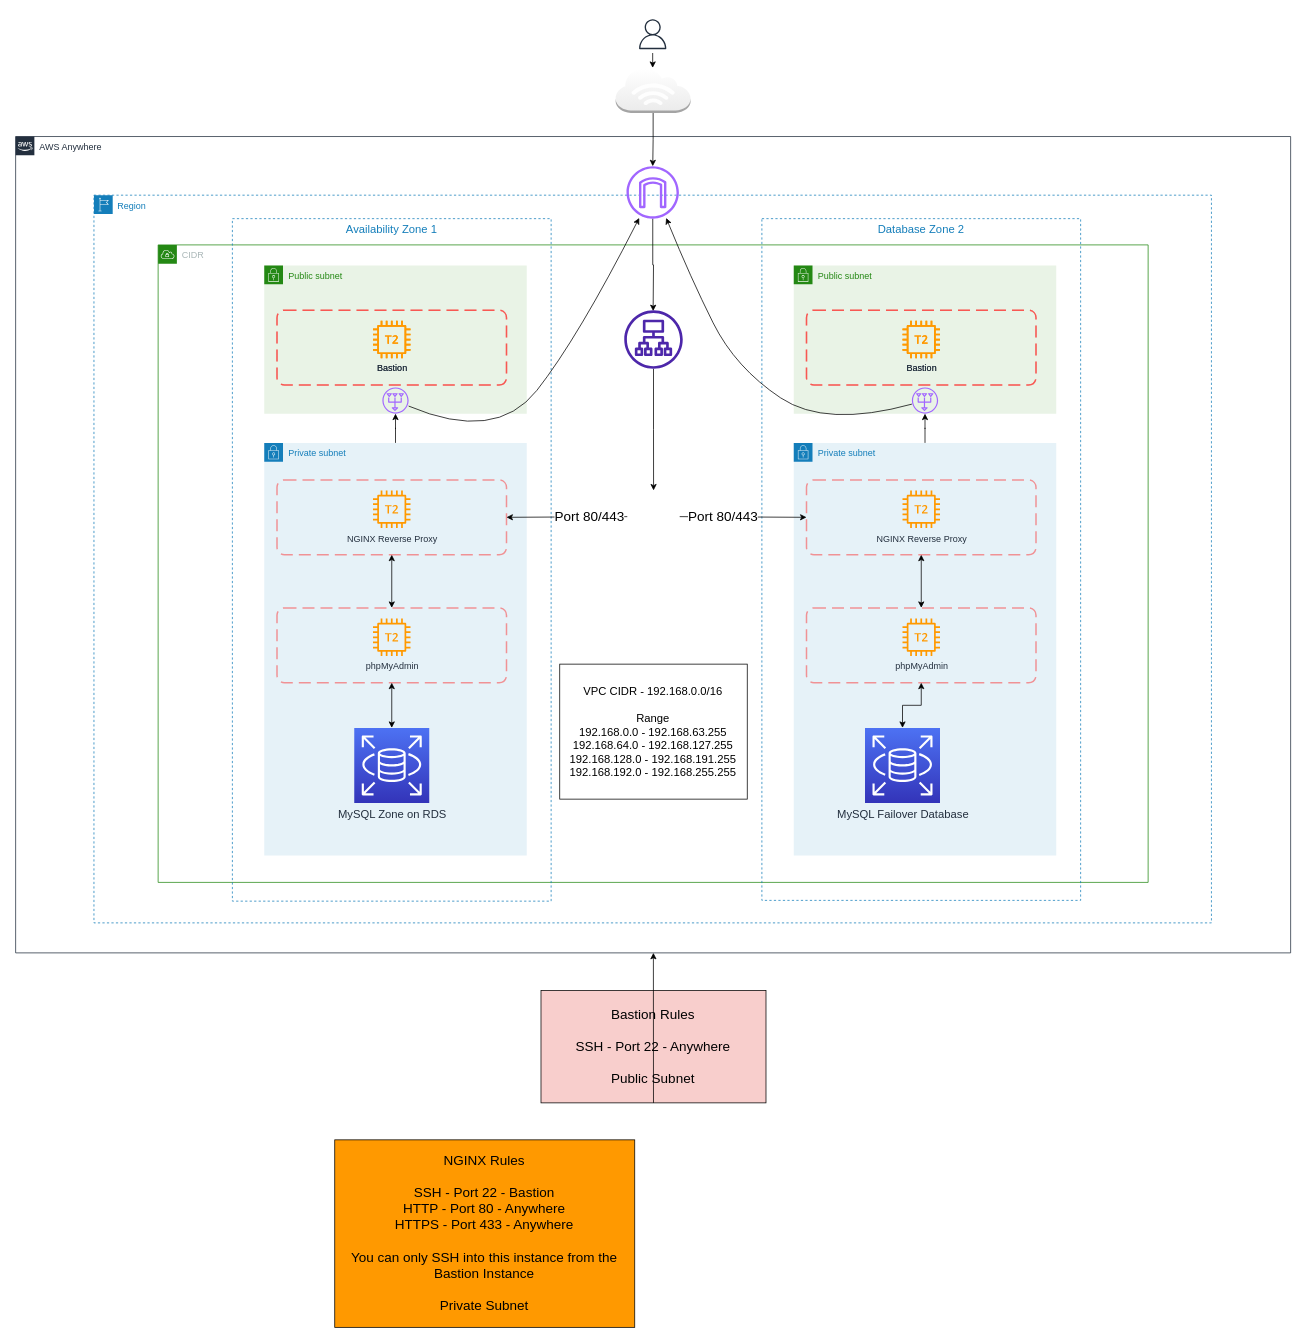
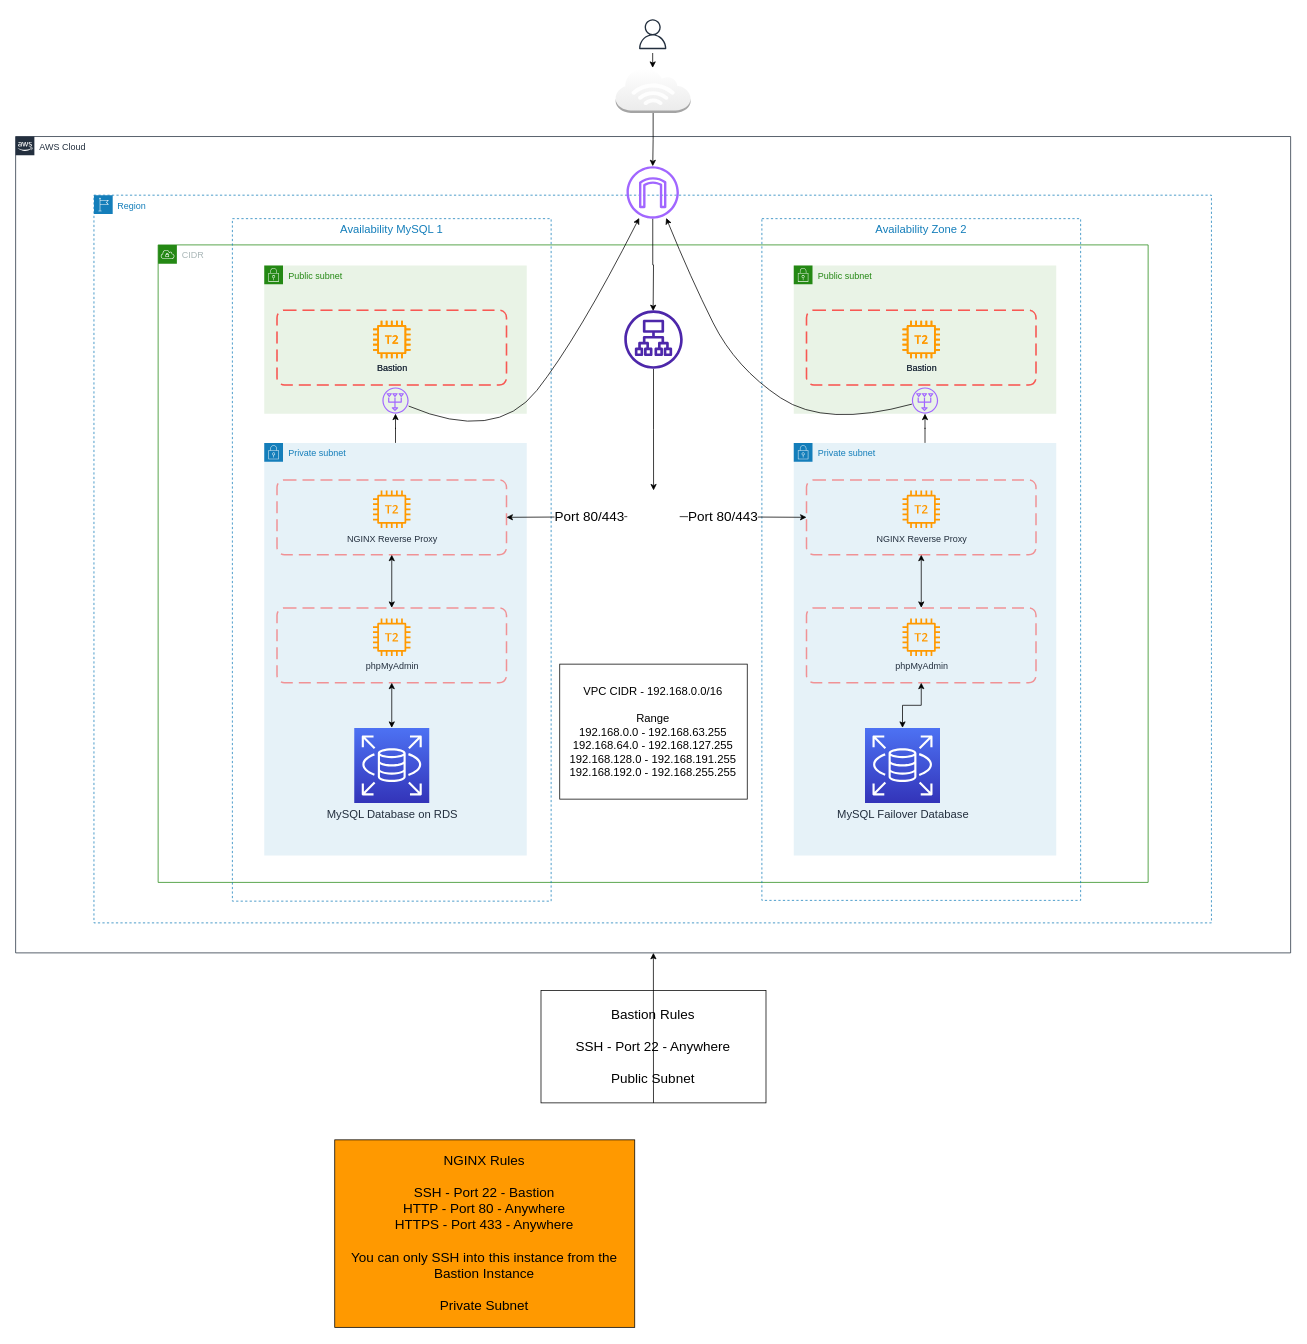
- <mxCell id="2" value="AWS Anywhere" style="points=[[0,0],[0.25,0],[0.5,0],[0.75,0],[1,0],[1,0.25],[1,0.5],[1,0.75],[1,1],[0.75,1],[0.5,1],[0.25,1],[0,1],[0,0.75],[0,0.5],[0,0.25]];outlineConnect=0;gradientColor=none;html=1;whiteSpace=wrap;fontSize=12;fontStyle=0;shape=mxgraph.aws4.group;grIcon=mxgraph.aws4.group_aws_cloud_alt;strokeColor=#232F3E;fillColor=default;verticalAlign=top;align=left;spacingLeft=30;fontColor=#232F3E;dashed=0;" parent="1" vertex="1"><mxGeometry x="20" y="181.54" width="1700" height="1088.46" as="geometry" /></mxCell>
+ <mxCell id="2" value="AWS Cloud" style="points=[[0,0],[0.25,0],[0.5,0],[0.75,0],[1,0],[1,0.25],[1,0.5],[1,0.75],[1,1],[0.75,1],[0.5,1],[0.25,1],[0,1],[0,0.75],[0,0.5],[0,0.25]];outlineConnect=0;gradientColor=none;html=1;whiteSpace=wrap;fontSize=12;fontStyle=0;shape=mxgraph.aws4.group;grIcon=mxgraph.aws4.group_aws_cloud_alt;strokeColor=#232F3E;fillColor=default;verticalAlign=top;align=left;spacingLeft=30;fontColor=#232F3E;dashed=0;" parent="1" vertex="1"><mxGeometry x="20" y="181.54" width="1700" height="1088.46" as="geometry" /></mxCell>
- <mxCell id="13" value="Availability Zone 1" style="fillColor=none;strokeColor=#147EBA;dashed=1;verticalAlign=top;fontStyle=0;fontColor=#147EBA;spacingTop=-2;fontSize=15;" parent="12" vertex="1"><mxGeometry width="425" height="910" as="geometry" /></mxCell>
+ <mxCell id="13" value="Availability MySQL 1" style="fillColor=none;strokeColor=#147EBA;dashed=1;verticalAlign=top;fontStyle=0;fontColor=#147EBA;spacingTop=-2;fontSize=15;" parent="12" vertex="1"><mxGeometry width="425" height="910" as="geometry" /></mxCell>
- <mxCell id="39" value="Database Zone 2" style="fillColor=none;strokeColor=#147EBA;dashed=1;verticalAlign=top;fontStyle=0;fontColor=#147EBA;spacingTop=-2;fontSize=15;" parent="1" vertex="1"><mxGeometry x="1015" y="291.03" width="425" height="908.97" as="geometry" /></mxCell>
+ <mxCell id="39" value="Availability Zone 2" style="fillColor=none;strokeColor=#147EBA;dashed=1;verticalAlign=top;fontStyle=0;fontColor=#147EBA;spacingTop=-2;fontSize=15;" parent="1" vertex="1"><mxGeometry x="1015" y="291.03" width="425" height="908.97" as="geometry" /></mxCell>
- <mxCell id="28" value="&lt;font style=&quot;font-size: 15px&quot;&gt;MySQL Zone on RDS&lt;/font&gt;" style="sketch=0;points=[[0,0,0],[0.25,0,0],[0.5,0,0],[0.75,0,0],[1,0,0],[0,1,0],[0.25,1,0],[0.5,1,0],[0.75,1,0],[1,1,0],[0,0.25,0],[0,0.5,0],[0,0.75,0],[1,0.25,0],[1,0.5,0],[1,0.75,0]];outlineConnect=0;fontColor=#232F3E;gradientColor=#4D72F3;gradientDirection=north;fillColor=#3334B9;strokeColor=#ffffff;dashed=0;verticalLabelPosition=bottom;verticalAlign=top;align=center;html=1;fontSize=12;fontStyle=0;aspect=fixed;shape=mxgraph.aws4.resourceIcon;resIcon=mxgraph.aws4.rds;" parent="12" vertex="1"><mxGeometry x="162.5" y="678.974" width="100" height="100" as="geometry" /></mxCell>
+ <mxCell id="28" value="&lt;font style=&quot;font-size: 15px&quot;&gt;MySQL Database on RDS&lt;/font&gt;" style="sketch=0;points=[[0,0,0],[0.25,0,0],[0.5,0,0],[0.75,0,0],[1,0,0],[0,1,0],[0.25,1,0],[0.5,1,0],[0.75,1,0],[1,1,0],[0,0.25,0],[0,0.5,0],[0,0.75,0],[1,0.25,0],[1,0.5,0],[1,0.75,0]];outlineConnect=0;fontColor=#232F3E;gradientColor=#4D72F3;gradientDirection=north;fillColor=#3334B9;strokeColor=#ffffff;dashed=0;verticalLabelPosition=bottom;verticalAlign=top;align=center;html=1;fontSize=12;fontStyle=0;aspect=fixed;shape=mxgraph.aws4.resourceIcon;resIcon=mxgraph.aws4.rds;" parent="12" vertex="1"><mxGeometry x="162.5" y="678.974" width="100" height="100" as="geometry" /></mxCell>
- <mxCell id="36" value="&lt;font&gt;&lt;font style=&quot;font-size: 18px&quot;&gt;Bastion Rules&lt;br&gt;&lt;br&gt;SSH - Port 22 - Anywhere&lt;br&gt;&lt;br&gt;Public Subnet&lt;/font&gt;&lt;br&gt;&lt;/font&gt;" style="rounded=0;whiteSpace=wrap;html=1;fillColor=#f8cecc;" parent="1" vertex="1"><mxGeometry x="720.49" y="1320" width="300" height="150" as="geometry" /></mxCell>
+ <mxCell id="36" value="&lt;font&gt;&lt;font style=&quot;font-size: 18px&quot;&gt;Bastion Rules&lt;br&gt;&lt;br&gt;SSH - Port 22 - Anywhere&lt;br&gt;&lt;br&gt;Public Subnet&lt;/font&gt;&lt;br&gt;&lt;/font&gt;" style="rounded=0;whiteSpace=wrap;html=1;" parent="1" vertex="1"><mxGeometry x="720.49" y="1320" width="300" height="150" as="geometry" /></mxCell>
